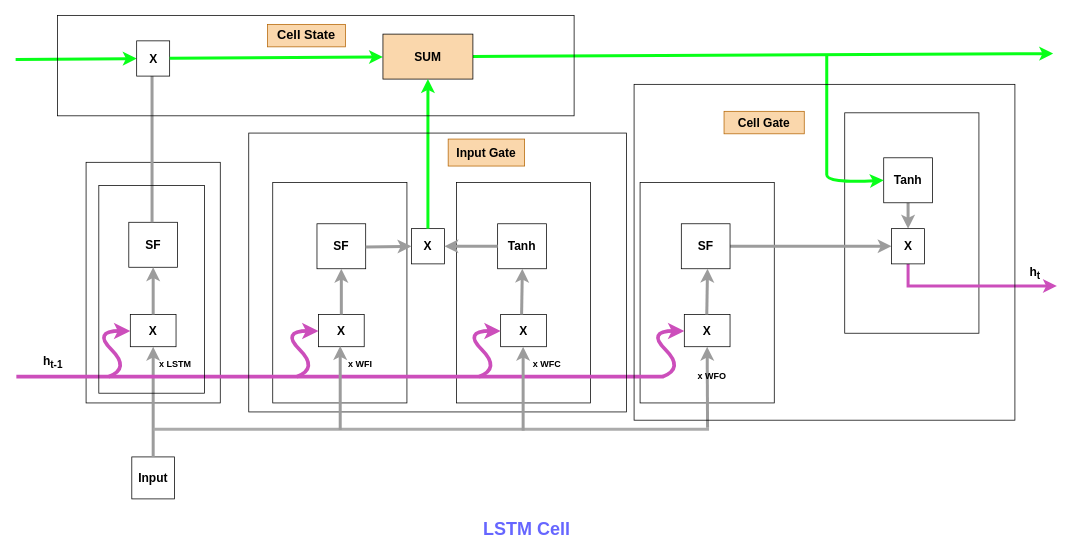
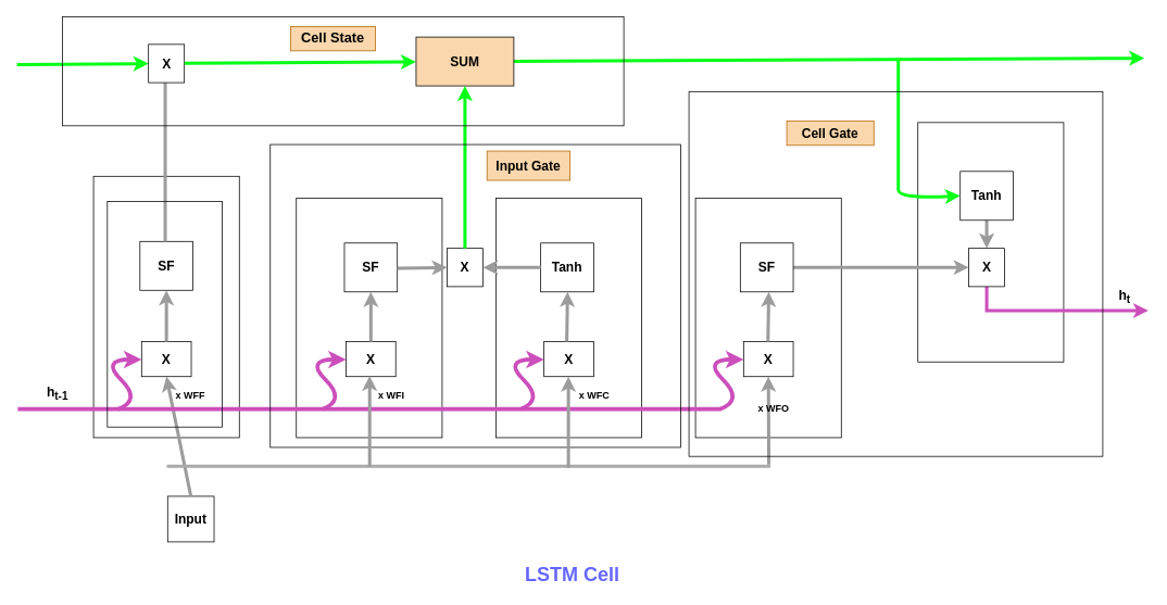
- <mxCell id="56" value="&lt;b&gt;x LSTM&lt;/b&gt;" style="text;html=1;align=center;verticalAlign=middle;whiteSpace=wrap;rounded=0;" vertex="1" parent="1"><mxGeometry x="203" y="471" width="60" height="30" as="geometry" /></mxCell>
+ <mxCell id="56" value="&lt;b&gt;x WFF&lt;/b&gt;" style="text;html=1;align=center;verticalAlign=middle;whiteSpace=wrap;rounded=0;" vertex="1" parent="1"><mxGeometry x="203" y="471" width="60" height="30" as="geometry" /></mxCell>
- <mxCell id="8" value="&lt;b&gt;&lt;font style=&quot;font-size: 16px;&quot;&gt;Input&lt;/font&gt;&lt;/b&gt;" style="rounded=0;whiteSpace=wrap;html=1;" parent="1" vertex="1"><mxGeometry x="175" y="609" width="57" height="56" as="geometry" /></mxCell>
+ <mxCell id="8" value="&lt;b&gt;&lt;font style=&quot;font-size: 16px;&quot;&gt;Input&lt;/font&gt;&lt;/b&gt;" style="rounded=0;whiteSpace=wrap;html=1;" parent="1" vertex="1"><mxGeometry x="205" y="609" width="57" height="56" as="geometry" /></mxCell>
